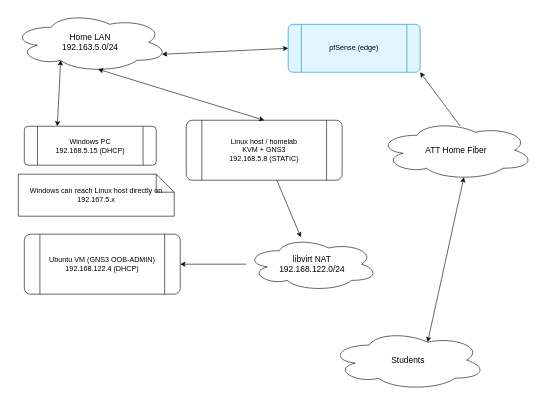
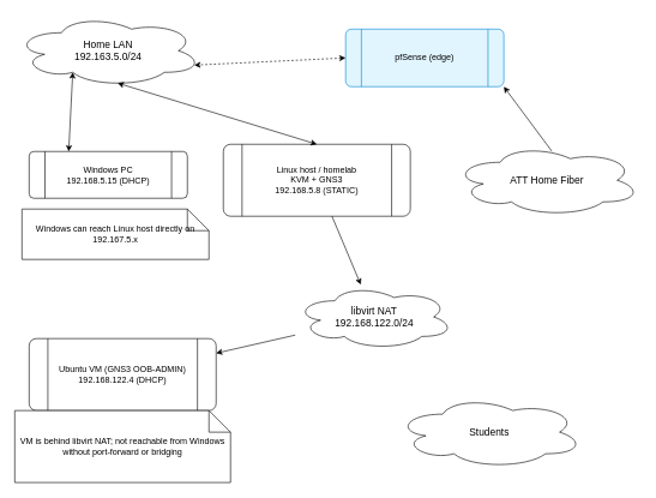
- <mxCell id="14" value="" style="endArrow=classic;startArrow=classic;html=1;rounded=0;entryX=0.96;entryY=0.7;entryDx=0;entryDy=0;entryPerimeter=0;exitX=0;exitY=0.5;exitDx=0;exitDy=0;" edge="1" parent="1" source="7" target="2"><mxGeometry width="50" height="50" relative="1" as="geometry"><mxPoint x="470" y="40" as="sourcePoint" /><mxPoint x="784" y="160" as="targetPoint" /></mxGeometry></mxCell>
+ <mxCell id="14" value="" style="endArrow=classic;startArrow=classic;html=1;rounded=0;entryX=0.96;entryY=0.7;entryDx=0;entryDy=0;entryPerimeter=0;exitX=0;exitY=0.5;exitDx=0;exitDy=0;dashed=1;" edge="1" parent="1" source="7" target="2"><mxGeometry width="50" height="50" relative="1" as="geometry"><mxPoint x="470" y="40" as="sourcePoint" /><mxPoint x="784" y="160" as="targetPoint" /></mxGeometry></mxCell>
- <mxCell id="18" value="" style="endArrow=classic;startArrow=classic;html=1;rounded=0;entryX=0.625;entryY=0.2;entryDx=0;entryDy=0;entryPerimeter=0;exitX=0.55;exitY=0.95;exitDx=0;exitDy=0;exitPerimeter=0;" edge="1" parent="1" source="15" target="17"><mxGeometry width="50" height="50" relative="1" as="geometry"><mxPoint x="1090" y="340" as="sourcePoint" /><mxPoint x="1157" y="430" as="targetPoint" /></mxGeometry></mxCell>
- <mxCell id="6" value="Ubuntu VM (GNS3 OOB-ADMIN)&lt;br&gt;192.168.122.4 (DHCP)" style="shape=process;whiteSpace=wrap;rounded=1;html=1;align=center;arcSize=10;" vertex="1" parent="1"><mxGeometry x="40" y="390" width="260" height="100" as="geometry" /></mxCell>
+ <mxCell id="6" value="Ubuntu VM (GNS3 OOB-ADMIN)&lt;br&gt;192.168.122.4 (DHCP)" style="shape=process;whiteSpace=wrap;rounded=1;html=1;align=center;arcSize=10;" vertex="1" parent="1"><mxGeometry x="40" y="470" width="260" height="100" as="geometry" /></mxCell>
+ <mxCell id="11" value="VM is behind libvirt NAT; not reachable from Windows without port-forward or bridging" style="shape=note;whiteSpace=wrap;html=1;" vertex="1" parent="1"><mxGeometry x="20" y="570" width="300" height="100" as="geometry" /></mxCell>
